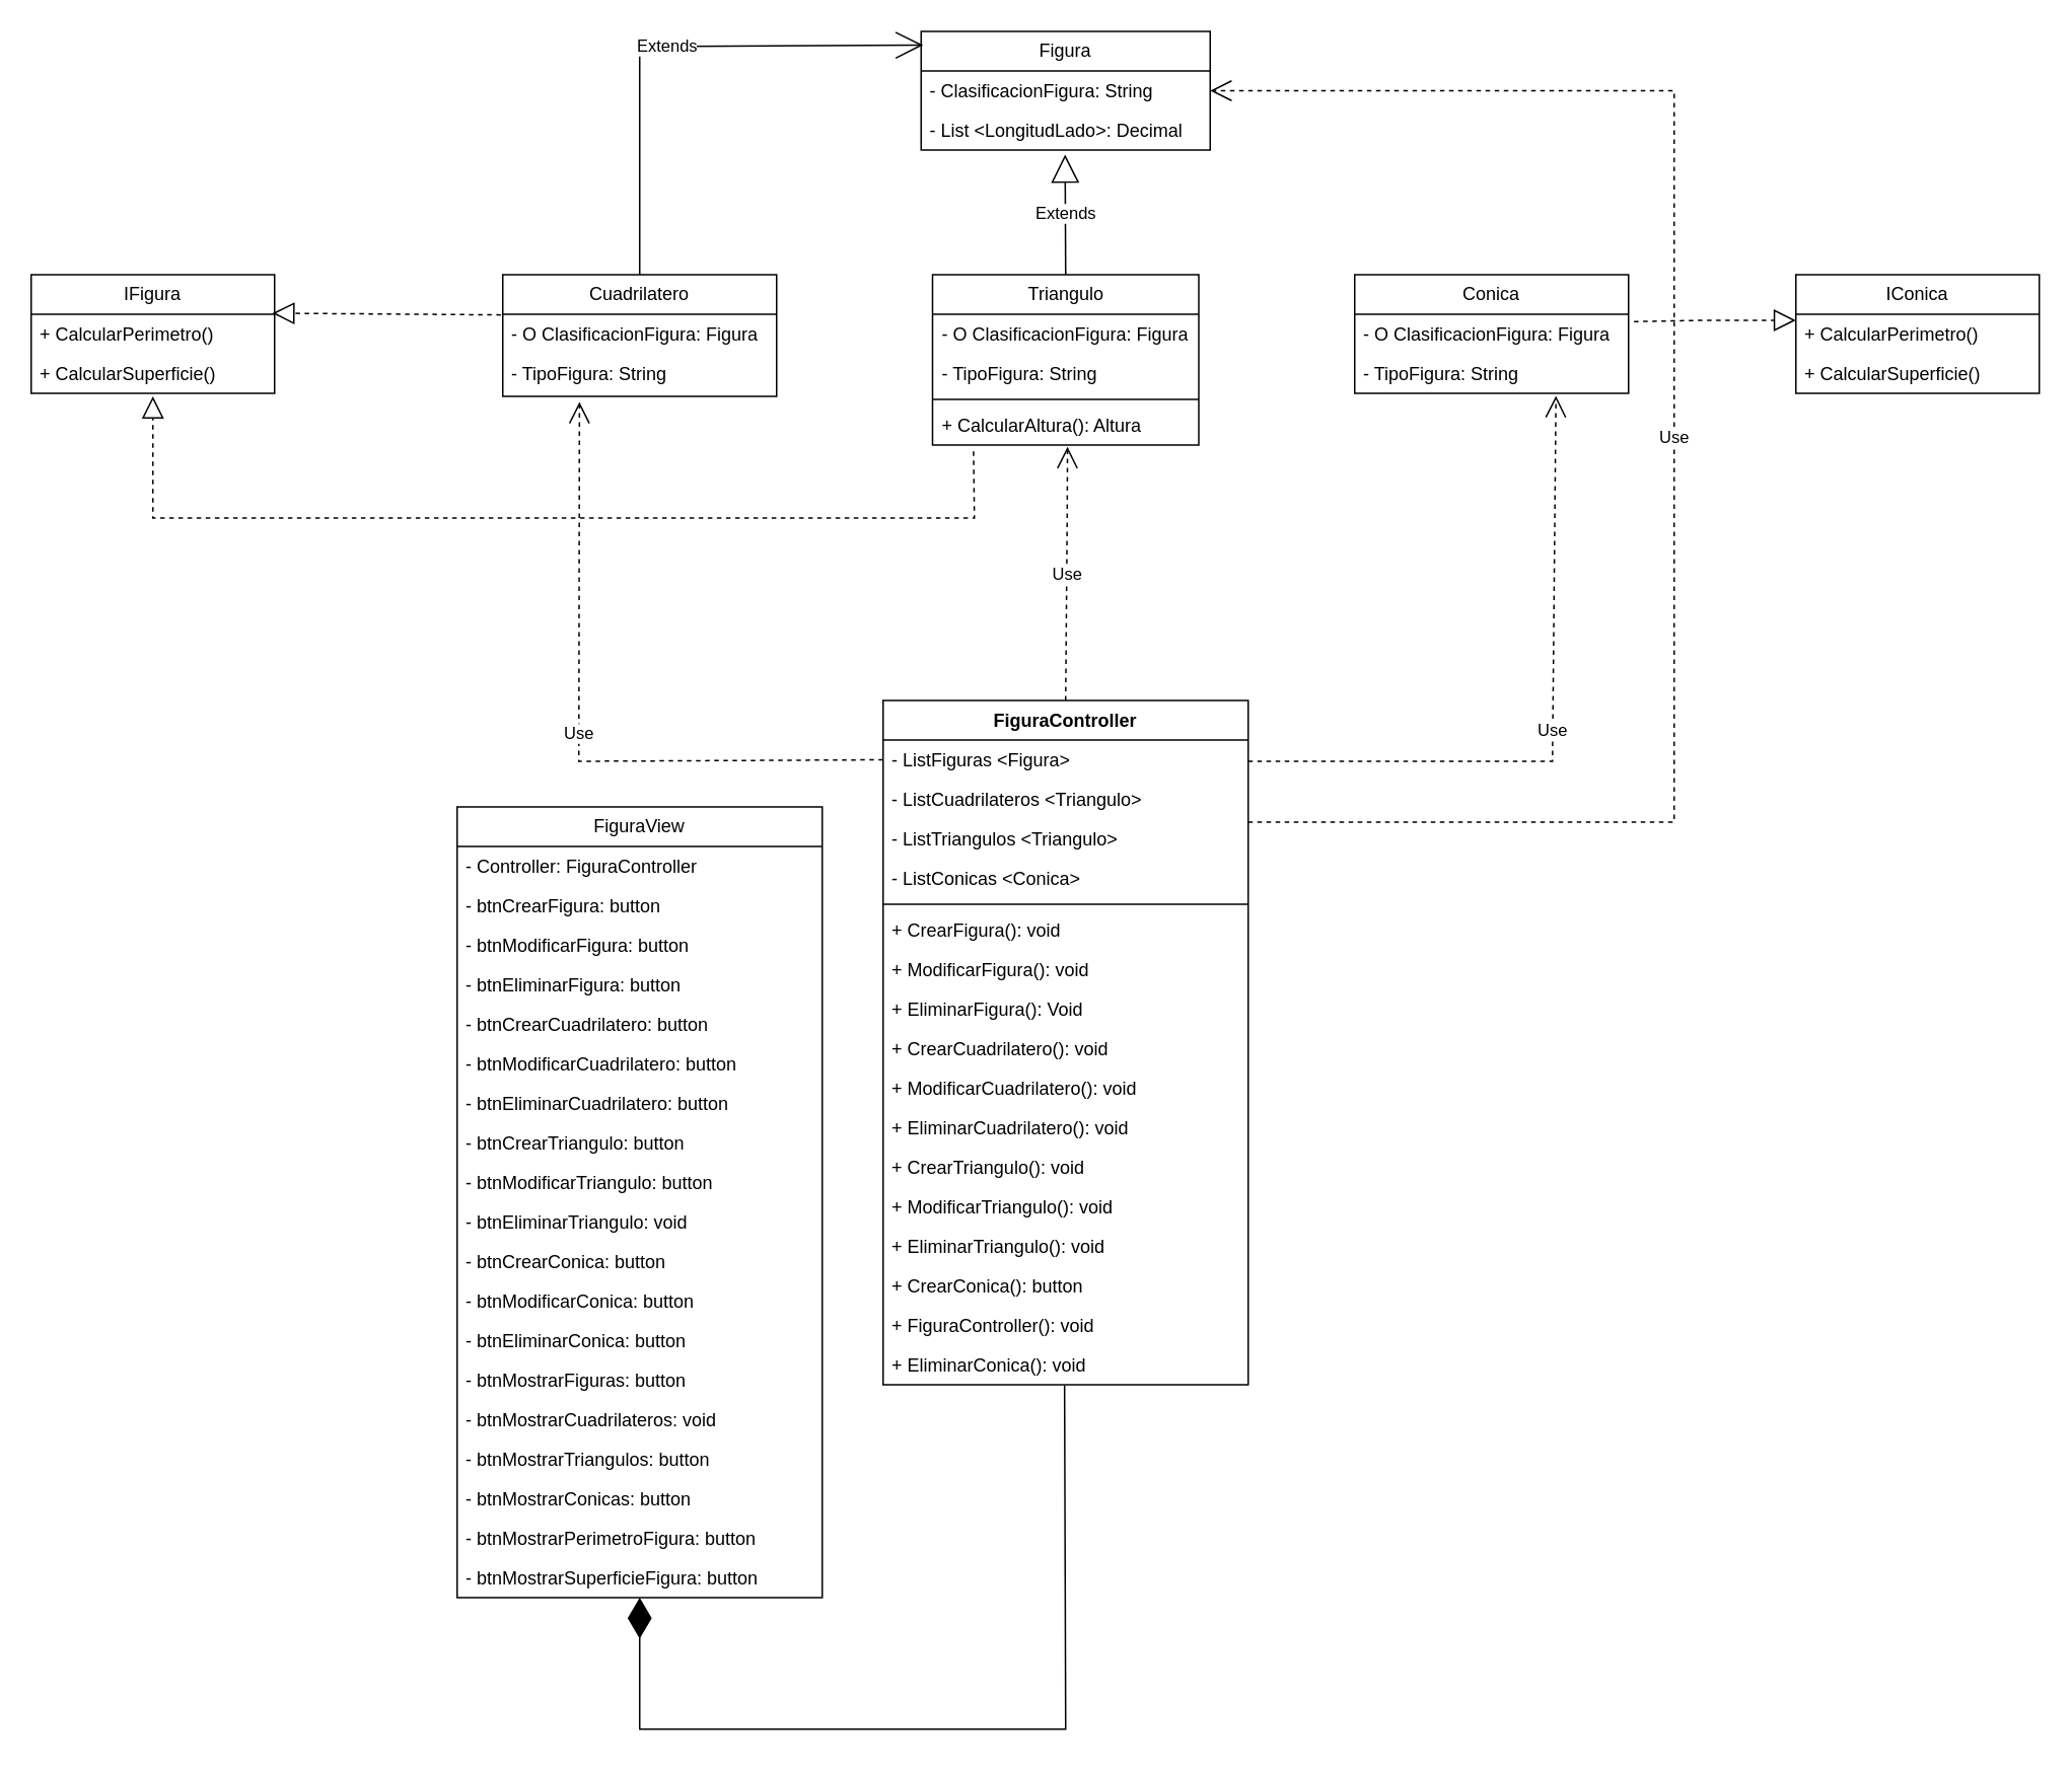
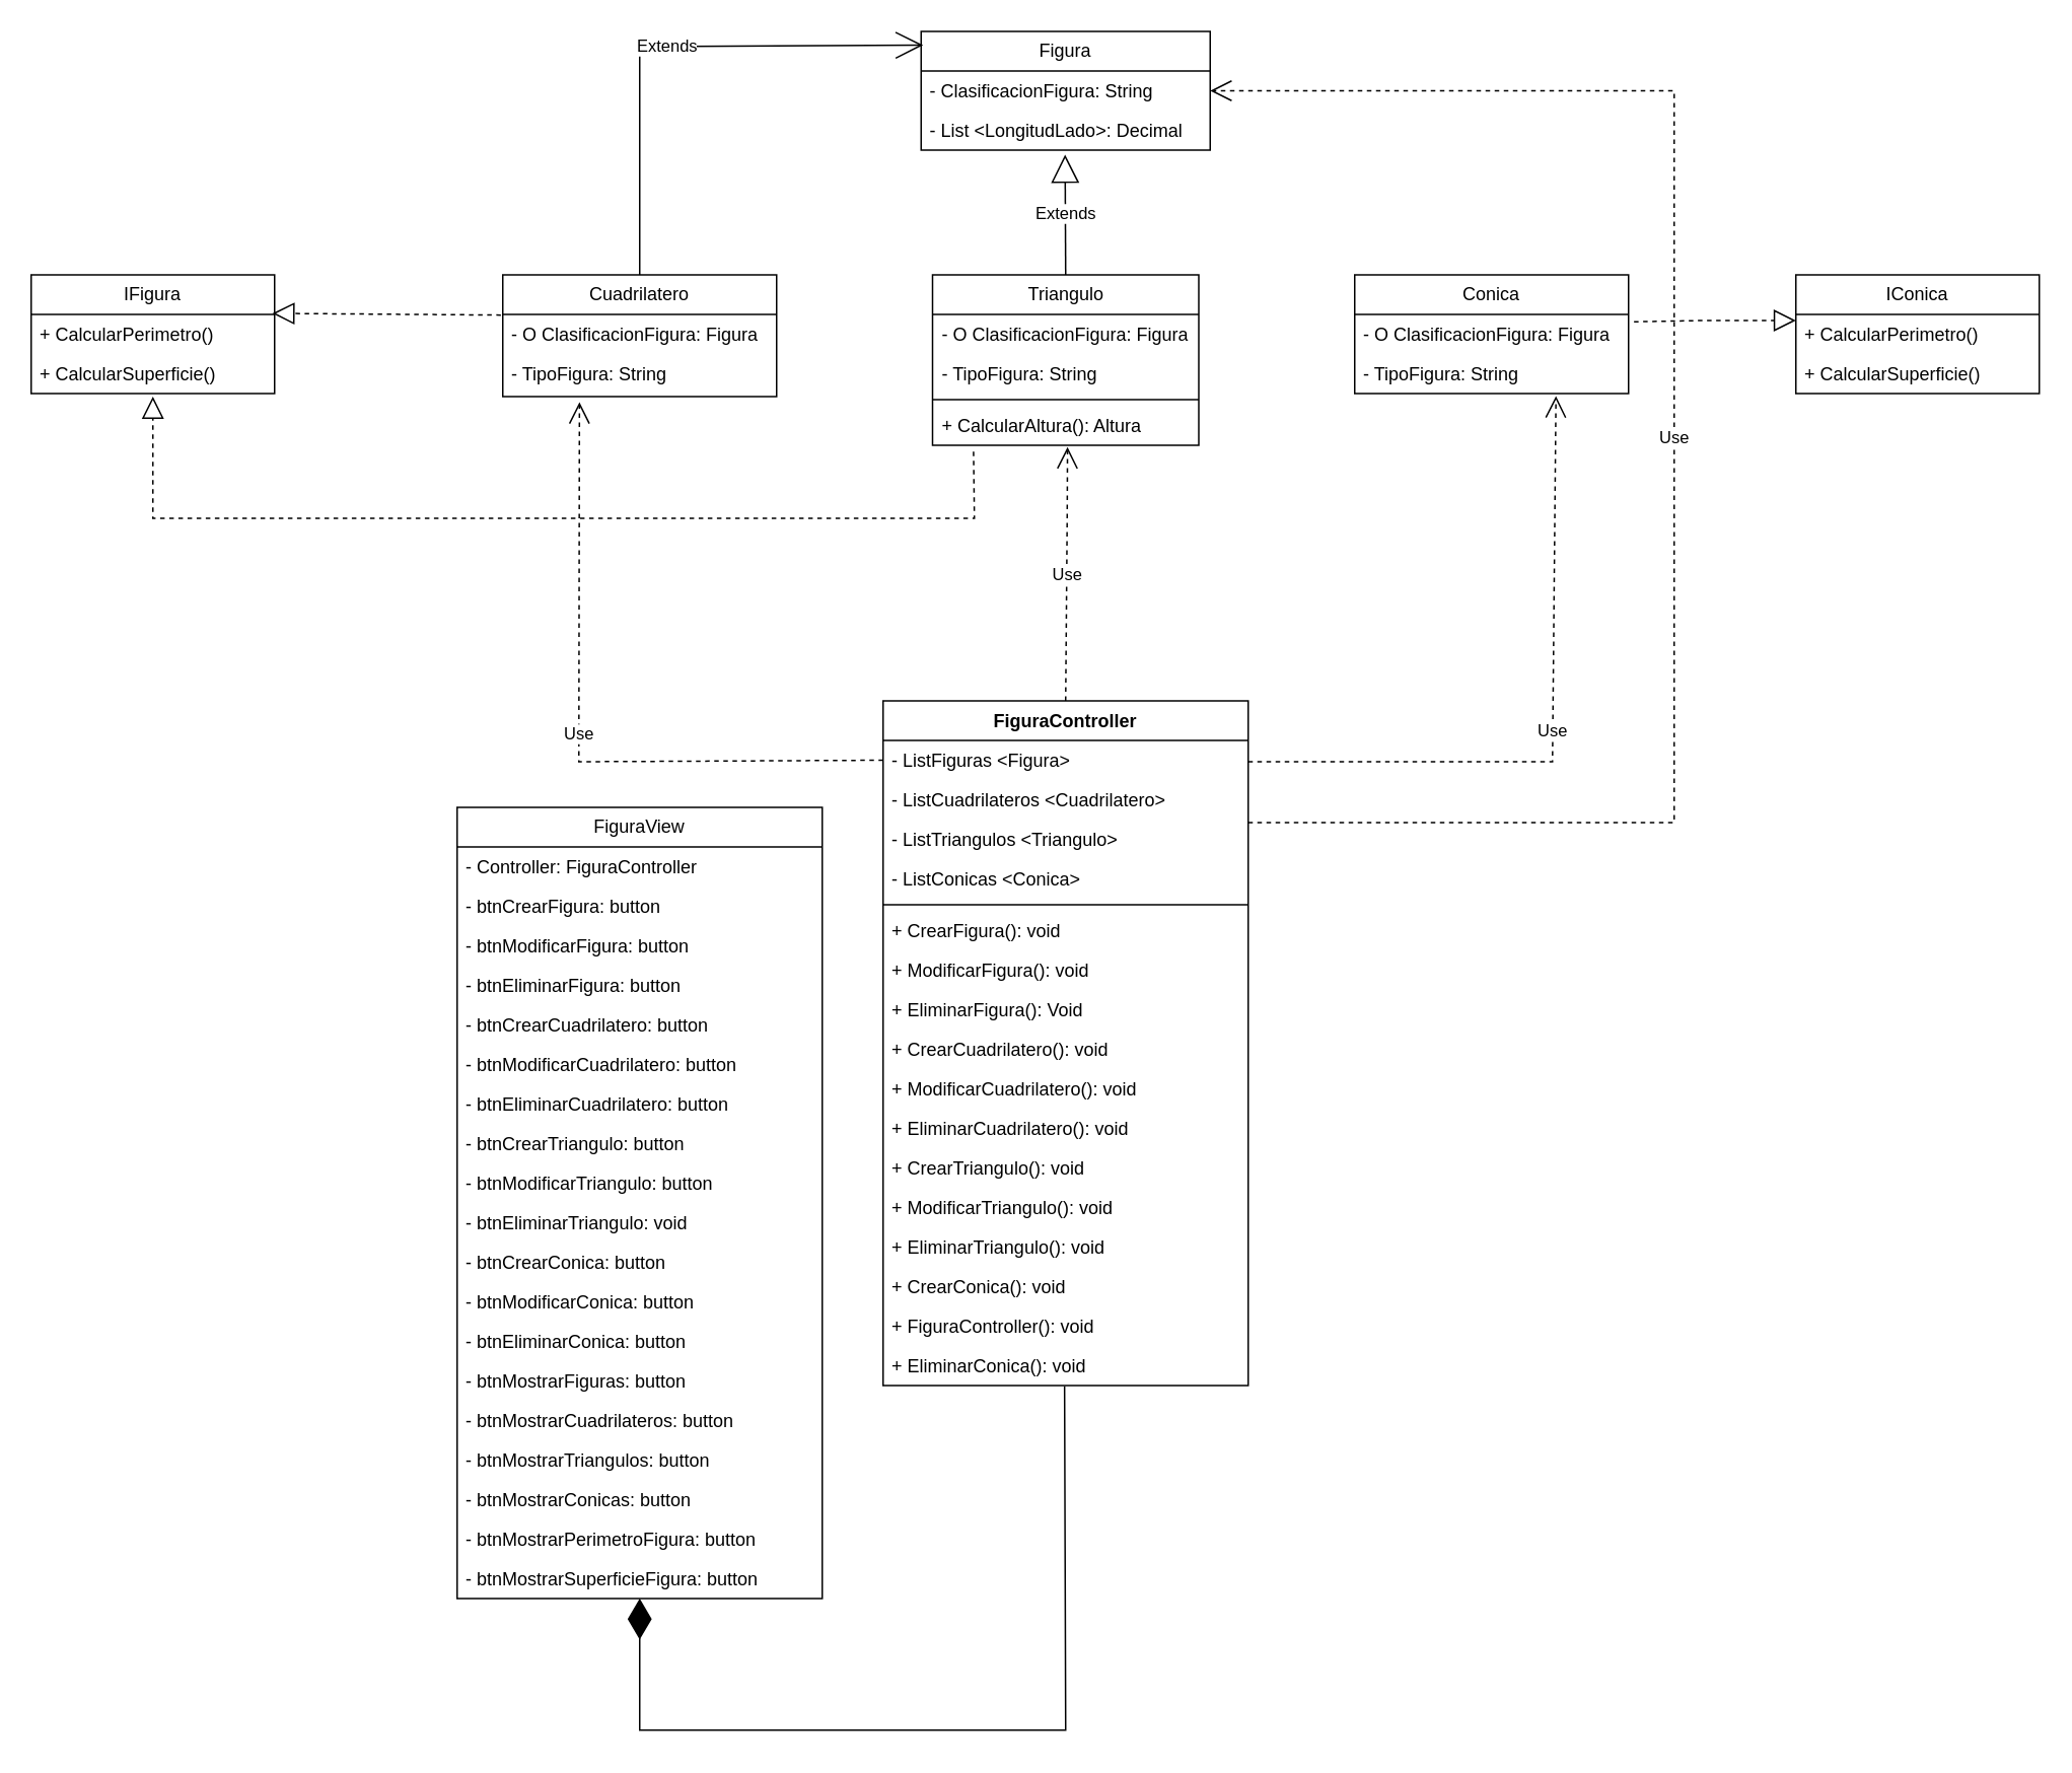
- <mxCell id="21" value="- ListCuadrilateros &amp;lt;Triangulo&amp;gt;" style="text;strokeColor=none;fillColor=none;align=left;verticalAlign=top;spacingLeft=4;spacingRight=4;overflow=hidden;rotatable=0;points=[[0,0.5],[1,0.5]];portConstraint=eastwest;whiteSpace=wrap;html=1;" parent="19" vertex="1"><mxGeometry y="52" width="240" height="26" as="geometry" /></mxCell>
+ <mxCell id="21" value="- ListCuadrilateros &amp;lt;Cuadrilatero&amp;gt;" style="text;strokeColor=none;fillColor=none;align=left;verticalAlign=top;spacingLeft=4;spacingRight=4;overflow=hidden;rotatable=0;points=[[0,0.5],[1,0.5]];portConstraint=eastwest;whiteSpace=wrap;html=1;" parent="19" vertex="1"><mxGeometry y="52" width="240" height="26" as="geometry" /></mxCell>
- <mxCell id="34" value="+ CrearConica(): button" style="text;strokeColor=none;fillColor=none;align=left;verticalAlign=top;spacingLeft=4;spacingRight=4;overflow=hidden;rotatable=0;points=[[0,0.5],[1,0.5]];portConstraint=eastwest;whiteSpace=wrap;html=1;" parent="19" vertex="1"><mxGeometry y="372" width="240" height="26" as="geometry" /></mxCell>
+ <mxCell id="34" value="+ CrearConica(): void" style="text;strokeColor=none;fillColor=none;align=left;verticalAlign=top;spacingLeft=4;spacingRight=4;overflow=hidden;rotatable=0;points=[[0,0.5],[1,0.5]];portConstraint=eastwest;whiteSpace=wrap;html=1;" parent="19" vertex="1"><mxGeometry y="372" width="240" height="26" as="geometry" /></mxCell>
- <mxCell id="56" value="- btnMostrarCuadrilateros: void" style="text;strokeColor=none;fillColor=none;align=left;verticalAlign=top;spacingLeft=4;spacingRight=4;overflow=hidden;rotatable=0;points=[[0,0.5],[1,0.5]];portConstraint=eastwest;whiteSpace=wrap;html=1;" parent="41" vertex="1"><mxGeometry y="390" width="240" height="26" as="geometry" /></mxCell>
+ <mxCell id="56" value="- btnMostrarCuadrilateros: button" style="text;strokeColor=none;fillColor=none;align=left;verticalAlign=top;spacingLeft=4;spacingRight=4;overflow=hidden;rotatable=0;points=[[0,0.5],[1,0.5]];portConstraint=eastwest;whiteSpace=wrap;html=1;" parent="41" vertex="1"><mxGeometry y="390" width="240" height="26" as="geometry" /></mxCell>
